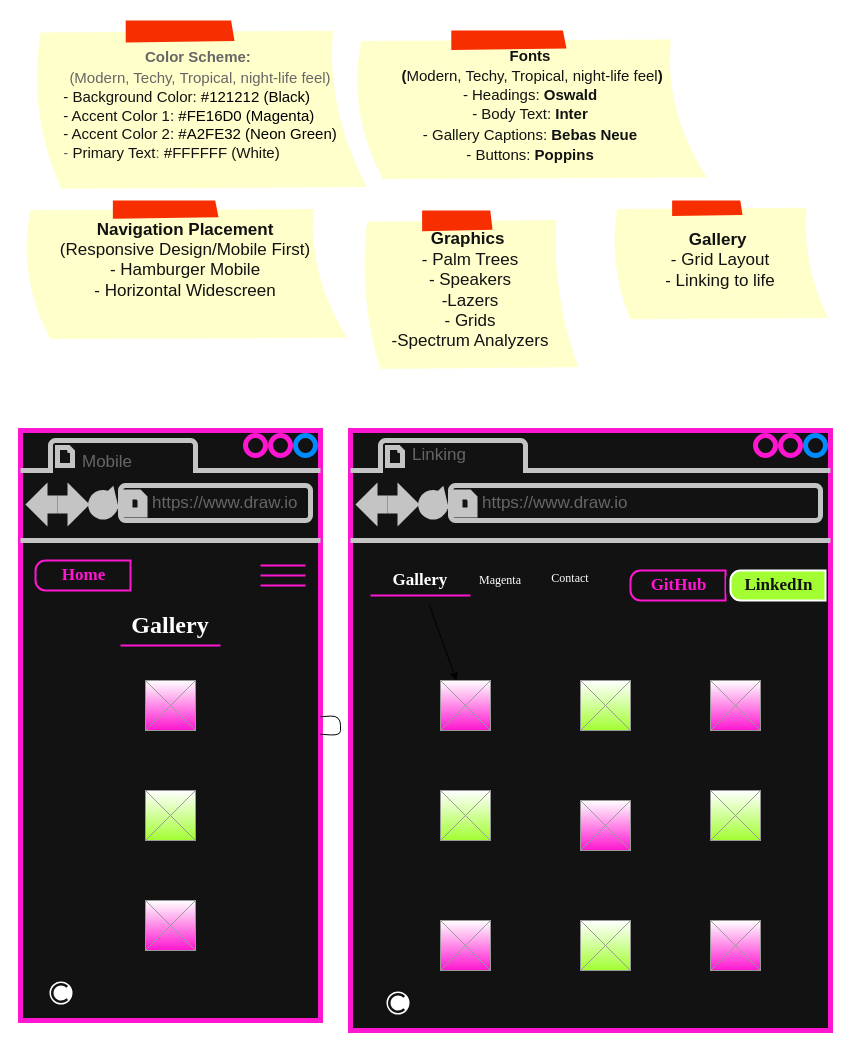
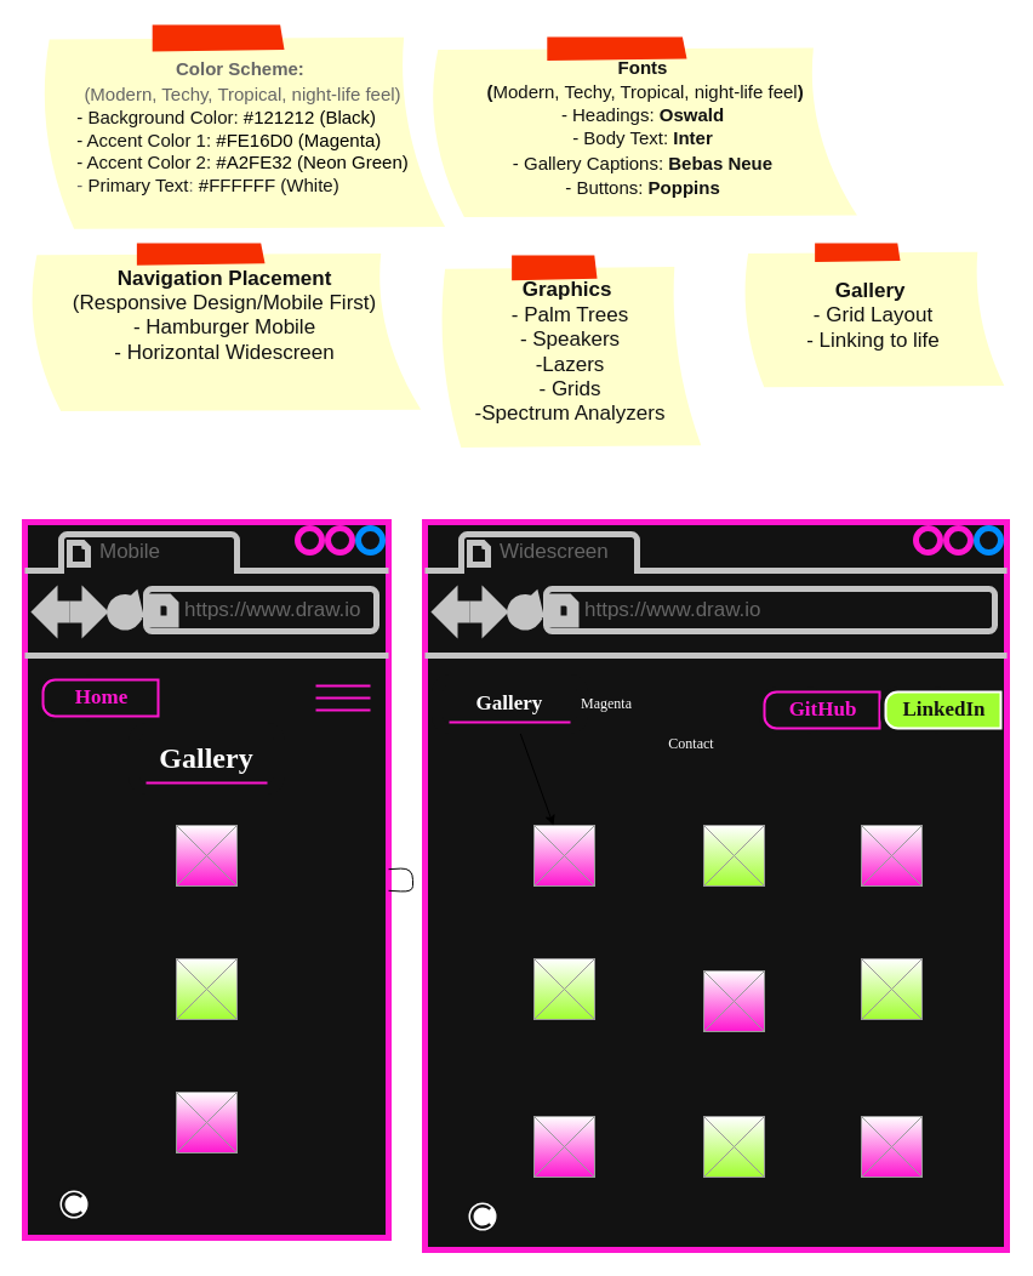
- <mxCell id="21" value="Linking" style="strokeWidth=1;shadow=0;dashed=0;align=center;html=1;shape=mxgraph.mockup.containers.anchor;fontSize=17;fontColor=#666666;align=left;whiteSpace=wrap;" parent="20" vertex="1"><mxGeometry x="60" y="12" width="110" height="26" as="geometry" /></mxCell>
+ <mxCell id="21" value="Widescreen" style="strokeWidth=1;shadow=0;dashed=0;align=center;html=1;shape=mxgraph.mockup.containers.anchor;fontSize=17;fontColor=#666666;align=left;whiteSpace=wrap;" parent="20" vertex="1"><mxGeometry x="60" y="12" width="110" height="26" as="geometry" /></mxCell>
- <mxCell id="7" value="Mobile" style="strokeWidth=1;shadow=0;dashed=0;align=center;html=1;shape=mxgraph.mockup.containers.anchor;fontSize=17;fontColor=#666666;align=left;whiteSpace=wrap;" parent="6" vertex="1"><mxGeometry x="60" y="12" width="160" height="40" as="geometry" /></mxCell>
+ <mxCell id="7" value="Mobile" style="strokeWidth=1;shadow=0;dashed=0;align=center;html=1;shape=mxgraph.mockup.containers.anchor;fontSize=17;fontColor=#666666;align=left;whiteSpace=wrap;" parent="6" vertex="1"><mxGeometry x="60" y="12" width="110" height="26" as="geometry" /></mxCell>
- <mxCell id="39" value="&lt;font data-font-src=&quot;https://fonts.googleapis.com/css?family=Poppins&quot; face=&quot;Poppins&quot; style=&quot;color: rgb(255, 255, 255);&quot;&gt;Contact&lt;/font&gt;&lt;div&gt;&lt;font style=&quot;color: rgb(255, 255, 255);&quot;&gt;&lt;br&gt;&lt;/font&gt;&lt;/div&gt;" style="text;html=1;align=center;verticalAlign=middle;whiteSpace=wrap;rounded=0;" parent="20" vertex="1"><mxGeometry x="190" y="140" width="60" height="30" as="geometry" /></mxCell>
+ <mxCell id="39" value="&lt;font data-font-src=&quot;https://fonts.googleapis.com/css?family=Poppins&quot; face=&quot;Poppins&quot; style=&quot;color: rgb(255, 255, 255);&quot;&gt;Contact&lt;/font&gt;&lt;div&gt;&lt;font style=&quot;color: rgb(255, 255, 255);&quot;&gt;&lt;br&gt;&lt;/font&gt;&lt;/div&gt;" style="text;html=1;align=center;verticalAlign=middle;whiteSpace=wrap;rounded=0;" parent="20" vertex="1"><mxGeometry x="190" y="175" width="60" height="30" as="geometry" /></mxCell>
